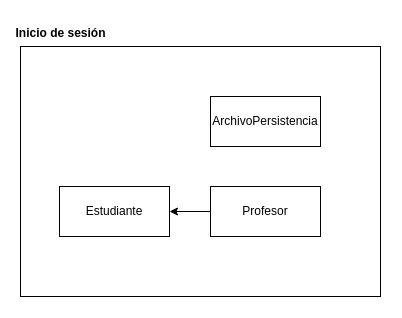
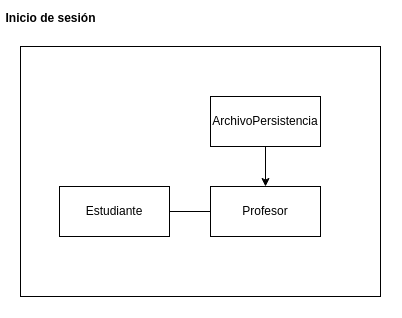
- <mxCell id="8" value="Inicio de sesión" style="text;align=center;fontStyle=1;verticalAlign=middle;spacingLeft=3;spacingRight=3;strokeColor=none;rotatable=0;points=[[0,0.5],[1,0.5]];portConstraint=eastwest;html=1;" parent="1" vertex="1"><mxGeometry x="20" y="20" width="80" height="26" as="geometry" /></mxCell>
+ <mxCell id="8" value="Inicio de sesión" style="text;align=center;fontStyle=1;verticalAlign=middle;spacingLeft=3;spacingRight=3;strokeColor=none;rotatable=0;points=[[0,0.5],[1,0.5]];portConstraint=eastwest;html=1;" parent="1" vertex="1"><mxGeometry x="10" y="5" width="80" height="26" as="geometry" /></mxCell>
+ <mxCell id="3" style="edgeStyle=orthogonalEdgeStyle;rounded=0;orthogonalLoop=1;jettySize=auto;html=1;entryX=0.5;entryY=0;entryDx=0;entryDy=0;" parent="1" source="4" target="6" edge="1"><mxGeometry relative="1" as="geometry" /></mxCell>
- <mxCell id="5" style="edgeStyle=orthogonalEdgeStyle;rounded=0;orthogonalLoop=1;jettySize=auto;html=1;entryX=1;entryY=0.5;entryDx=0;entryDy=0;" parent="1" source="6" target="7" edge="1"><mxGeometry relative="1" as="geometry" /></mxCell>
+ <mxCell id="5" style="edgeStyle=orthogonalEdgeStyle;rounded=0;orthogonalLoop=1;jettySize=auto;html=1;entryX=1;entryY=0.5;entryDx=0;entryDy=0;endArrow=none;" parent="1" source="6" target="7" edge="1"><mxGeometry relative="1" as="geometry" /></mxCell>
